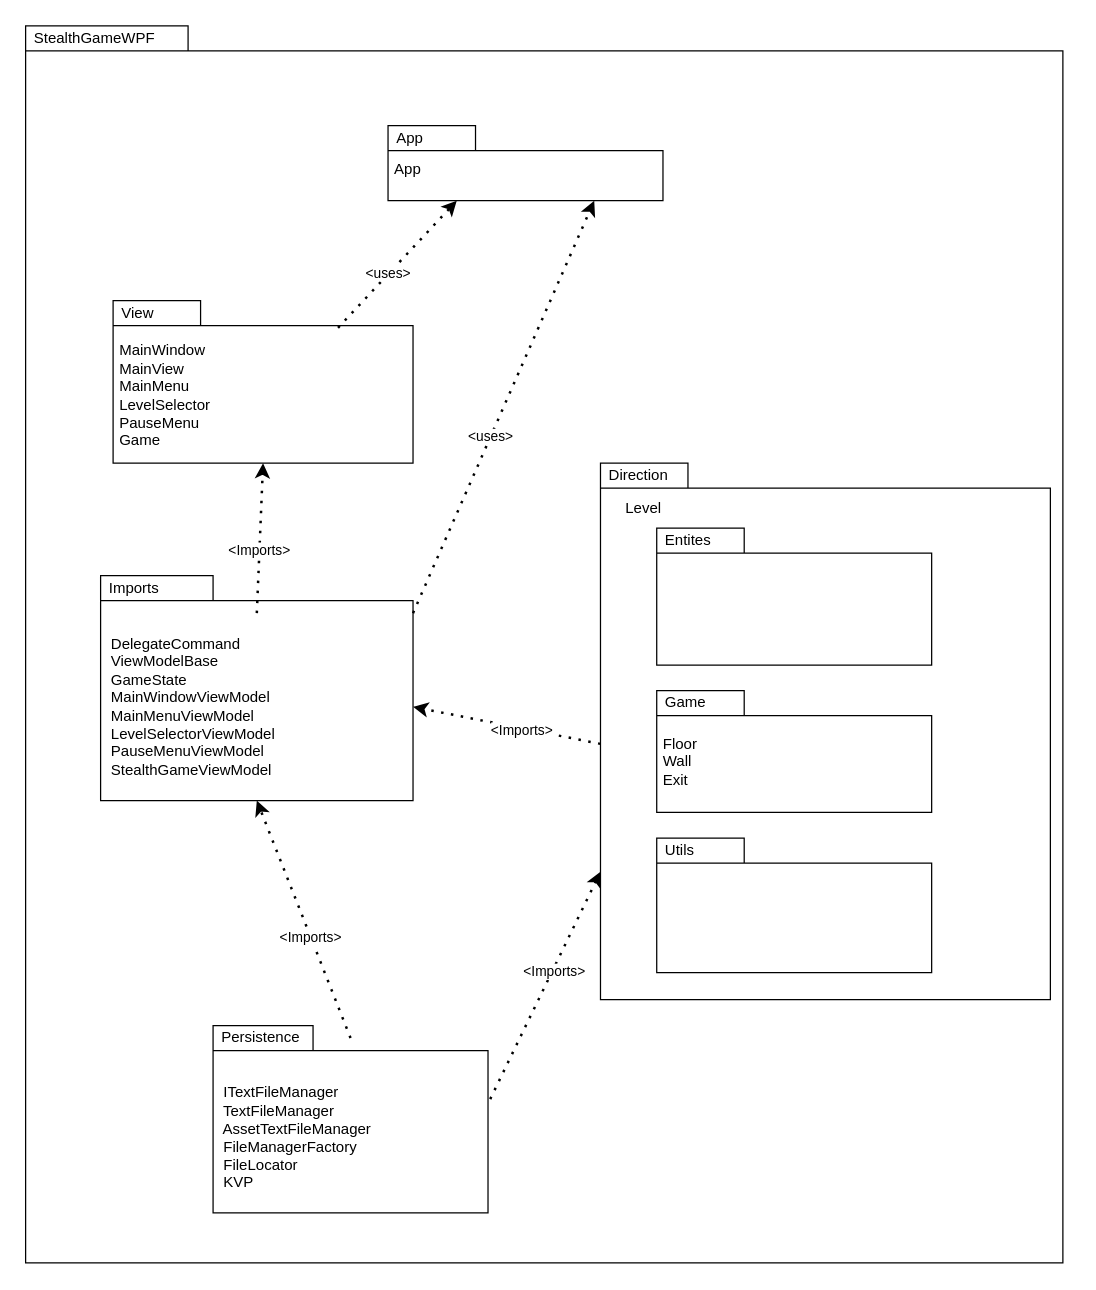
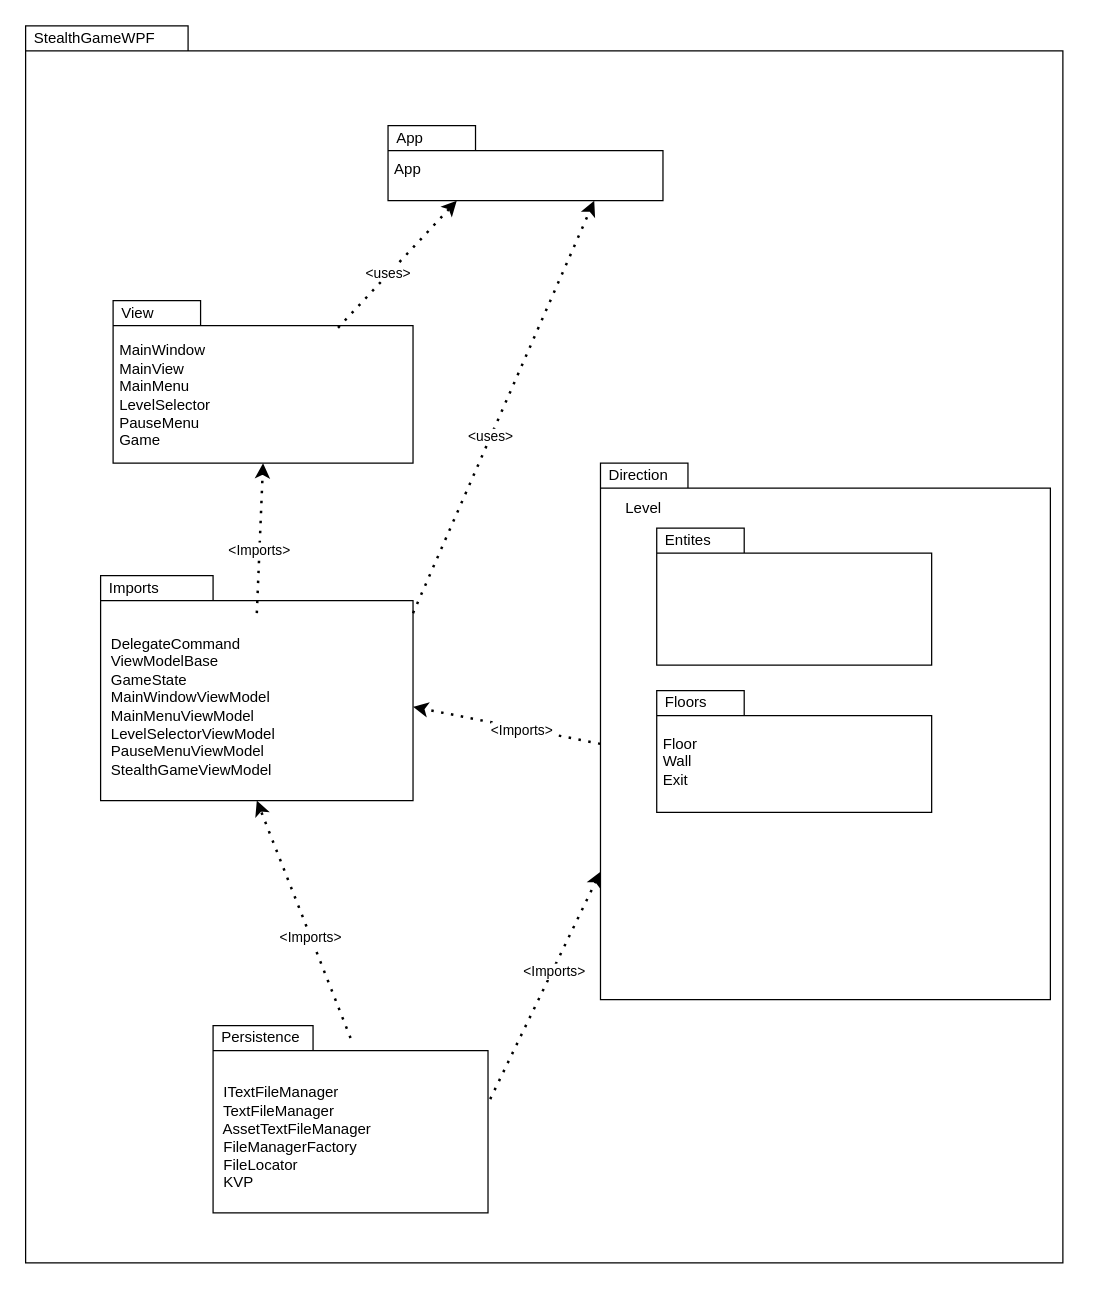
- <mxCell id="21" value="Game" style="shape=folder;xSize=90;align=left;spacingLeft=10;align=left;verticalAlign=top;spacingLeft=5;spacingTop=-4;tabWidth=70;tabHeight=20;tabPosition=left;html=1;recursiveResize=0;" parent="20" vertex="1"><mxGeometry width="220.0" height="97.439" as="geometry" /></mxCell>
+ <mxCell id="21" value="Floors" style="shape=folder;xSize=90;align=left;spacingLeft=10;align=left;verticalAlign=top;spacingLeft=5;spacingTop=-4;tabWidth=70;tabHeight=20;tabPosition=left;html=1;recursiveResize=0;" parent="20" vertex="1"><mxGeometry width="220.0" height="97.439" as="geometry" /></mxCell>
- <mxCell id="24" value="Utils" style="shape=folder;xSize=90;align=left;spacingLeft=10;align=left;verticalAlign=top;spacingLeft=5;spacingTop=-4;tabWidth=70;tabHeight=20;tabPosition=left;html=1;recursiveResize=0;" parent="23" vertex="1"><mxGeometry width="220.0" height="107.6" as="geometry" /></mxCell>
